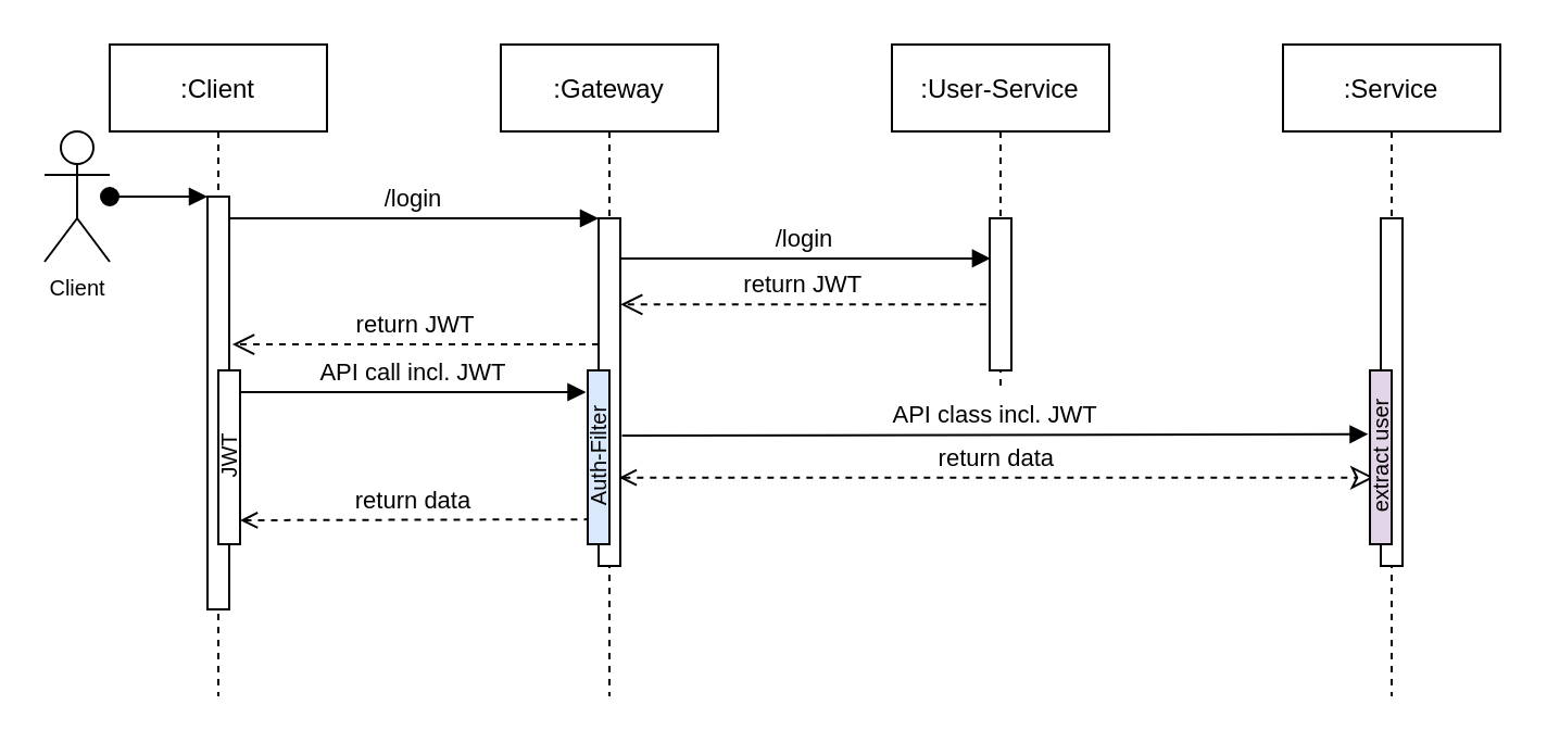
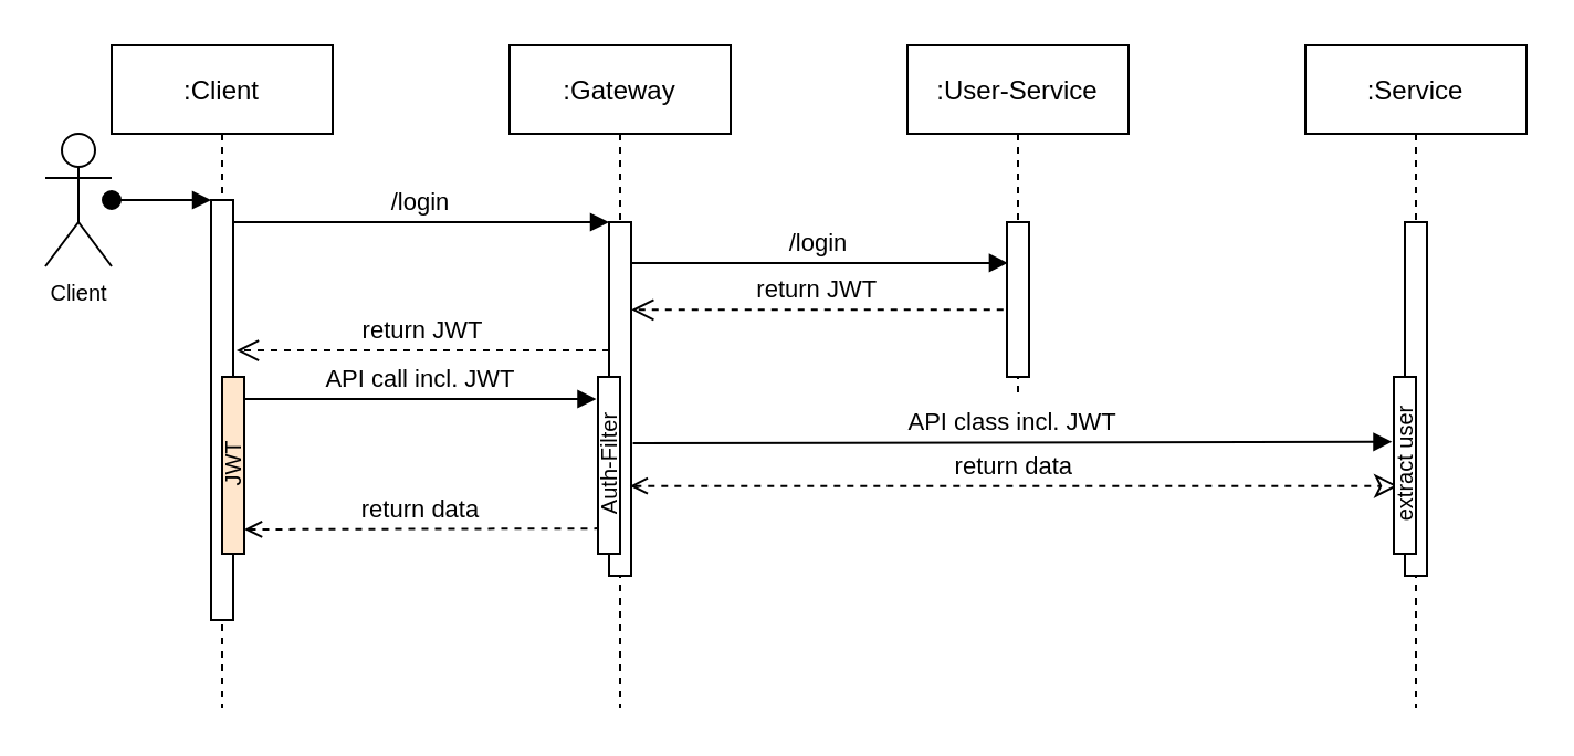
- <mxCell id="5" value="JWT" style="points=[];perimeter=orthogonalPerimeter;rounded=0;shadow=0;strokeWidth=1;html=1;horizontal=0;fontSize=10;" parent="2" vertex="1"><mxGeometry x="50" y="150" width="10" height="80" as="geometry" /></mxCell>
+ <mxCell id="5" value="JWT" style="points=[];perimeter=orthogonalPerimeter;rounded=0;shadow=0;strokeWidth=1;html=1;horizontal=0;fontSize=10;fillColor=#ffe6cc;" parent="2" vertex="1"><mxGeometry x="50" y="150" width="10" height="80" as="geometry" /></mxCell>
- <mxCell id="19" value="Auth-Filter" style="points=[];perimeter=orthogonalPerimeter;rounded=0;shadow=0;strokeWidth=1;html=1;horizontal=0;fontSize=10;fillColor=#dae8fc;" vertex="1" parent="1"><mxGeometry x="270" y="170" width="10" height="80" as="geometry" /></mxCell>
+ <mxCell id="19" value="Auth-Filter" style="points=[];perimeter=orthogonalPerimeter;rounded=0;shadow=0;strokeWidth=1;html=1;horizontal=0;fontSize=10;" vertex="1" parent="1"><mxGeometry x="270" y="170" width="10" height="80" as="geometry" /></mxCell>
- <mxCell id="21" value="extract user" style="points=[];perimeter=orthogonalPerimeter;rounded=0;shadow=0;strokeWidth=1;html=1;horizontal=0;fontSize=10;fillColor=#e1d5e7;" vertex="1" parent="1"><mxGeometry x="630" y="170" width="10" height="80" as="geometry" /></mxCell>
+ <mxCell id="21" value="extract user" style="points=[];perimeter=orthogonalPerimeter;rounded=0;shadow=0;strokeWidth=1;html=1;horizontal=0;fontSize=10;" vertex="1" parent="1"><mxGeometry x="630" y="170" width="10" height="80" as="geometry" /></mxCell>
